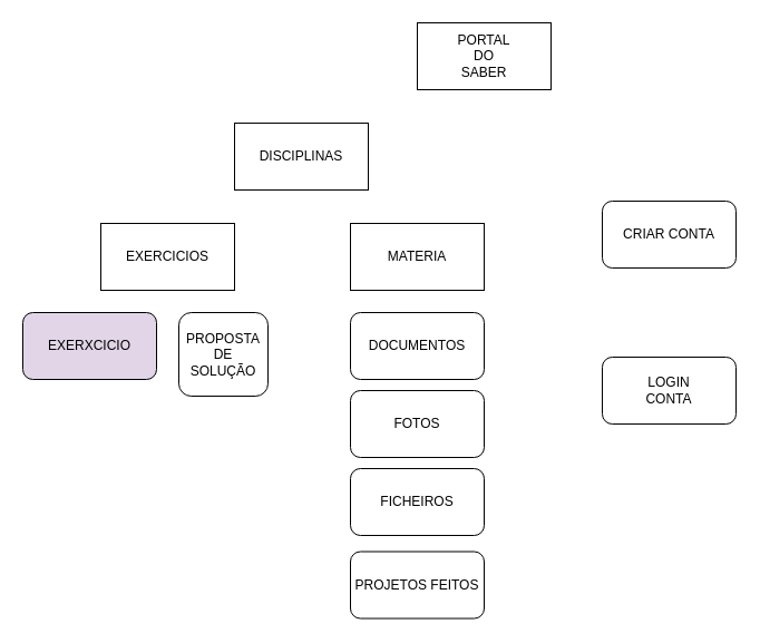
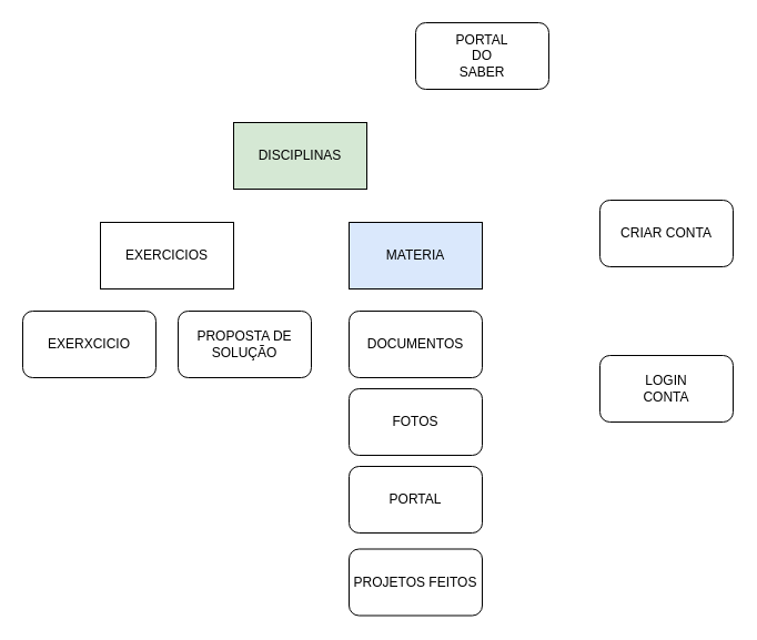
- <mxCell id="2" value="PORTAL&lt;div&gt;DO&lt;br&gt;SABER&lt;/div&gt;" style="rounded=0;whiteSpace=wrap;html=1;" vertex="1" parent="1"><mxGeometry x="374" y="20" width="120" height="60" as="geometry" /></mxCell>
+ <mxCell id="2" value="PORTAL&lt;div&gt;DO&lt;br&gt;SABER&lt;/div&gt;" style="whiteSpace=wrap;html=1;rounded=1;" vertex="1" parent="1"><mxGeometry x="374" y="20" width="120" height="60" as="geometry" /></mxCell>
- <mxCell id="3" value="DISCIPLINAS" style="rounded=0;whiteSpace=wrap;html=1;" vertex="1" parent="1"><mxGeometry x="210" y="110" width="120" height="60" as="geometry" /></mxCell>
+ <mxCell id="3" value="DISCIPLINAS" style="rounded=0;whiteSpace=wrap;html=1;fillColor=#d5e8d4;" vertex="1" parent="1"><mxGeometry x="210" y="110" width="120" height="60" as="geometry" /></mxCell>
- <mxCell id="7" value="MATERIA" style="rounded=0;whiteSpace=wrap;html=1;" vertex="1" parent="1"><mxGeometry x="314" y="200" width="120" height="60" as="geometry" /></mxCell>
+ <mxCell id="7" value="MATERIA" style="rounded=0;whiteSpace=wrap;html=1;fillColor=#dae8fc;" vertex="1" parent="1"><mxGeometry x="314" y="200" width="120" height="60" as="geometry" /></mxCell>
- <mxCell id="8" value="EXERXCICIO" style="rounded=1;whiteSpace=wrap;html=1;fillColor=#e1d5e7;" vertex="1" parent="1"><mxGeometry y="280" width="120" height="60" as="geometry" x="20" /></mxCell>
+ <mxCell id="8" value="EXERXCICIO" style="rounded=1;whiteSpace=wrap;html=1;" vertex="1" parent="1"><mxGeometry y="280" width="120" height="60" as="geometry" x="20" /></mxCell>
- <mxCell id="9" value="PROPOSTA DE SOLUÇÃO" style="rounded=1;whiteSpace=wrap;html=1;" vertex="1" parent="1"><mxGeometry x="160" y="280" width="80" height="75" as="geometry" /></mxCell>
+ <mxCell id="9" value="PROPOSTA DE SOLUÇÃO" style="rounded=1;whiteSpace=wrap;html=1;" vertex="1" parent="1"><mxGeometry x="160" y="280" width="120" height="60" as="geometry" /></mxCell>
- <mxCell id="12" value="FICHEIROS" style="rounded=1;whiteSpace=wrap;html=1;" vertex="1" parent="1"><mxGeometry x="314" y="420" width="120" height="60" as="geometry" /></mxCell>
+ <mxCell id="12" value="PORTAL" style="rounded=1;whiteSpace=wrap;html=1;" vertex="1" parent="1"><mxGeometry x="314" y="420" width="120" height="60" as="geometry" /></mxCell>
